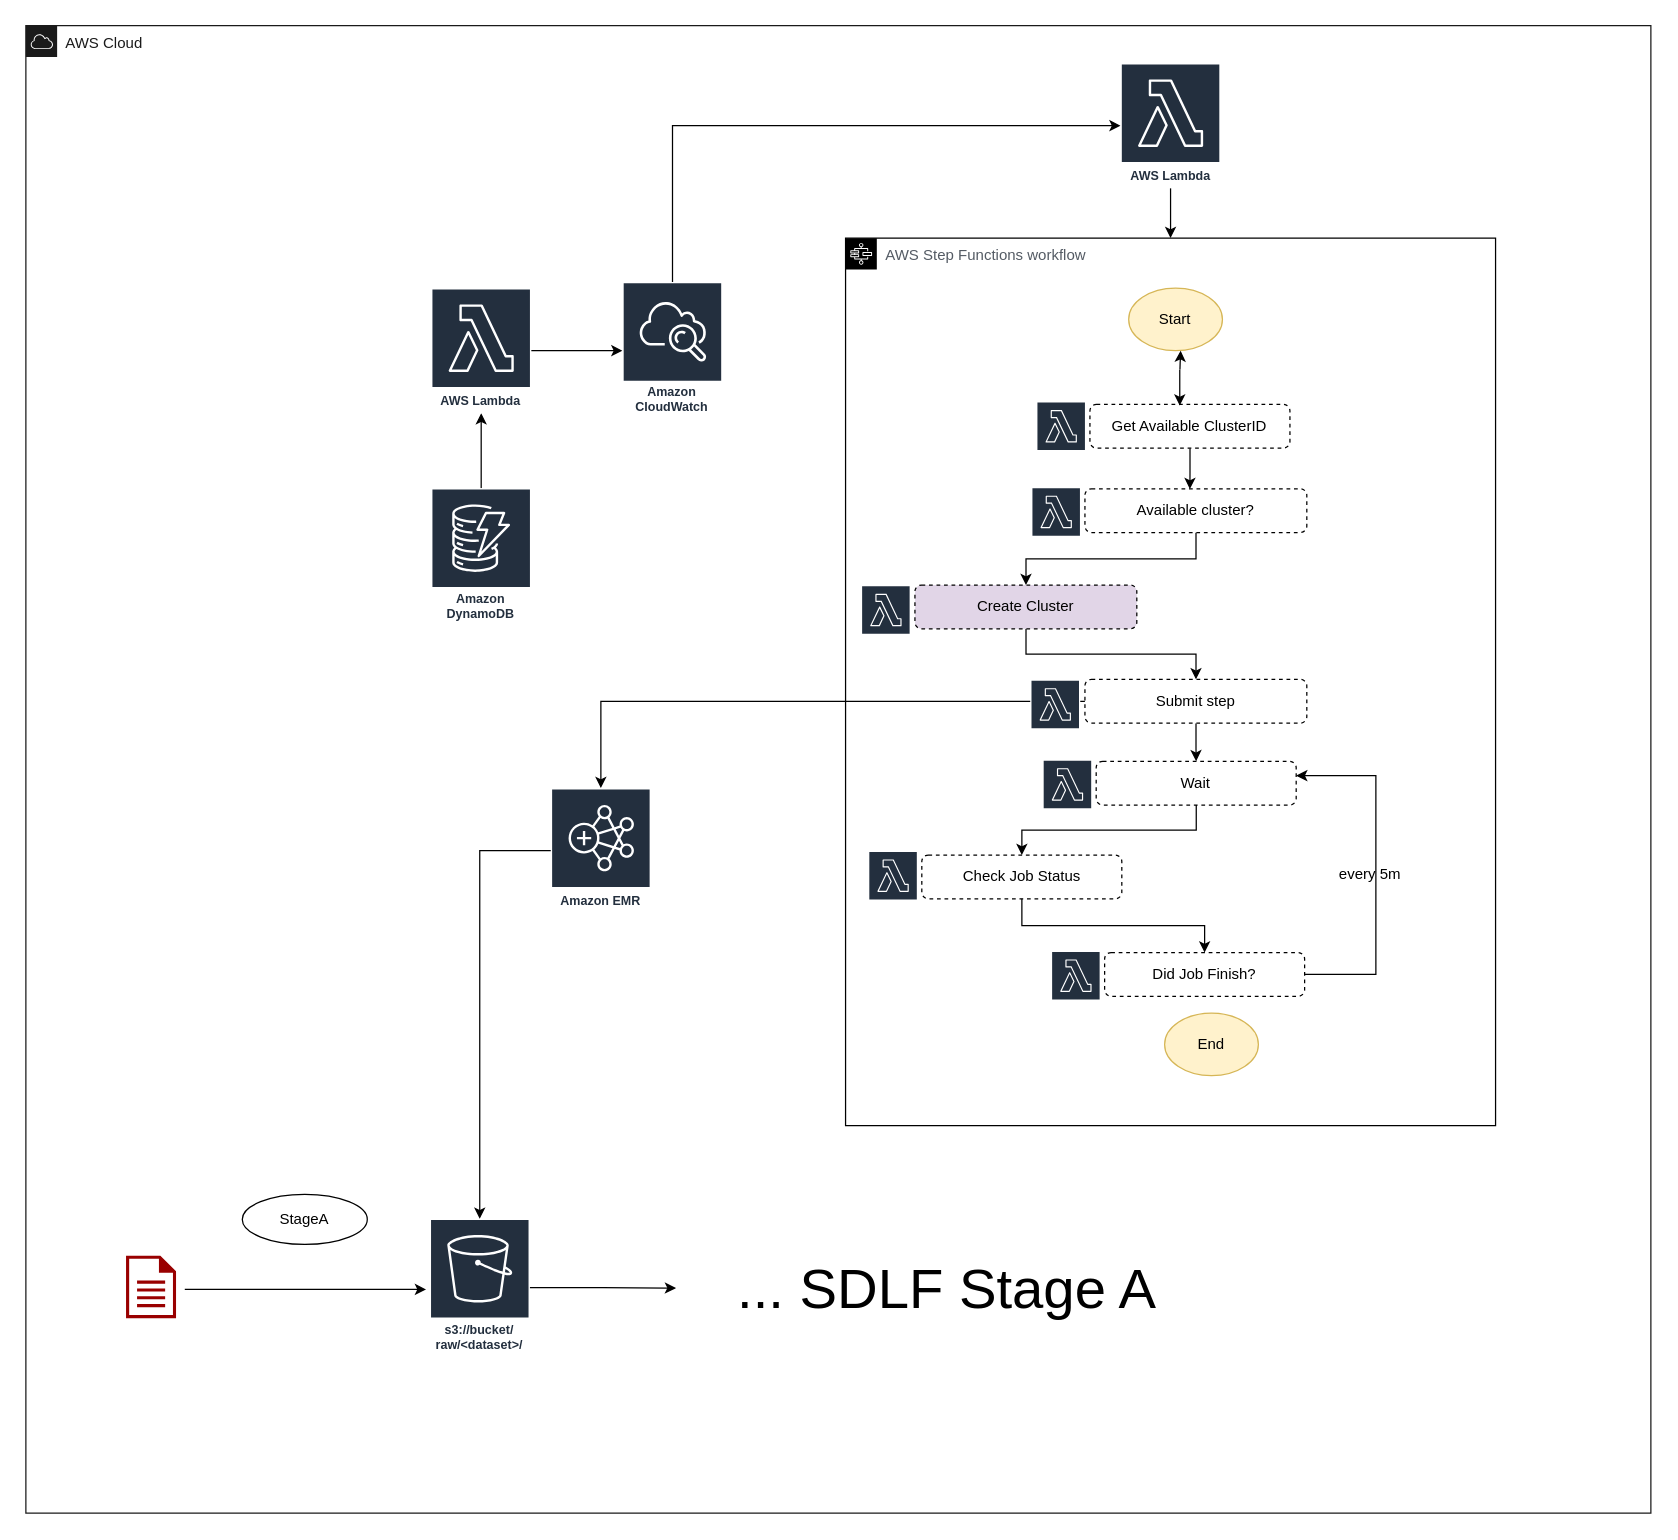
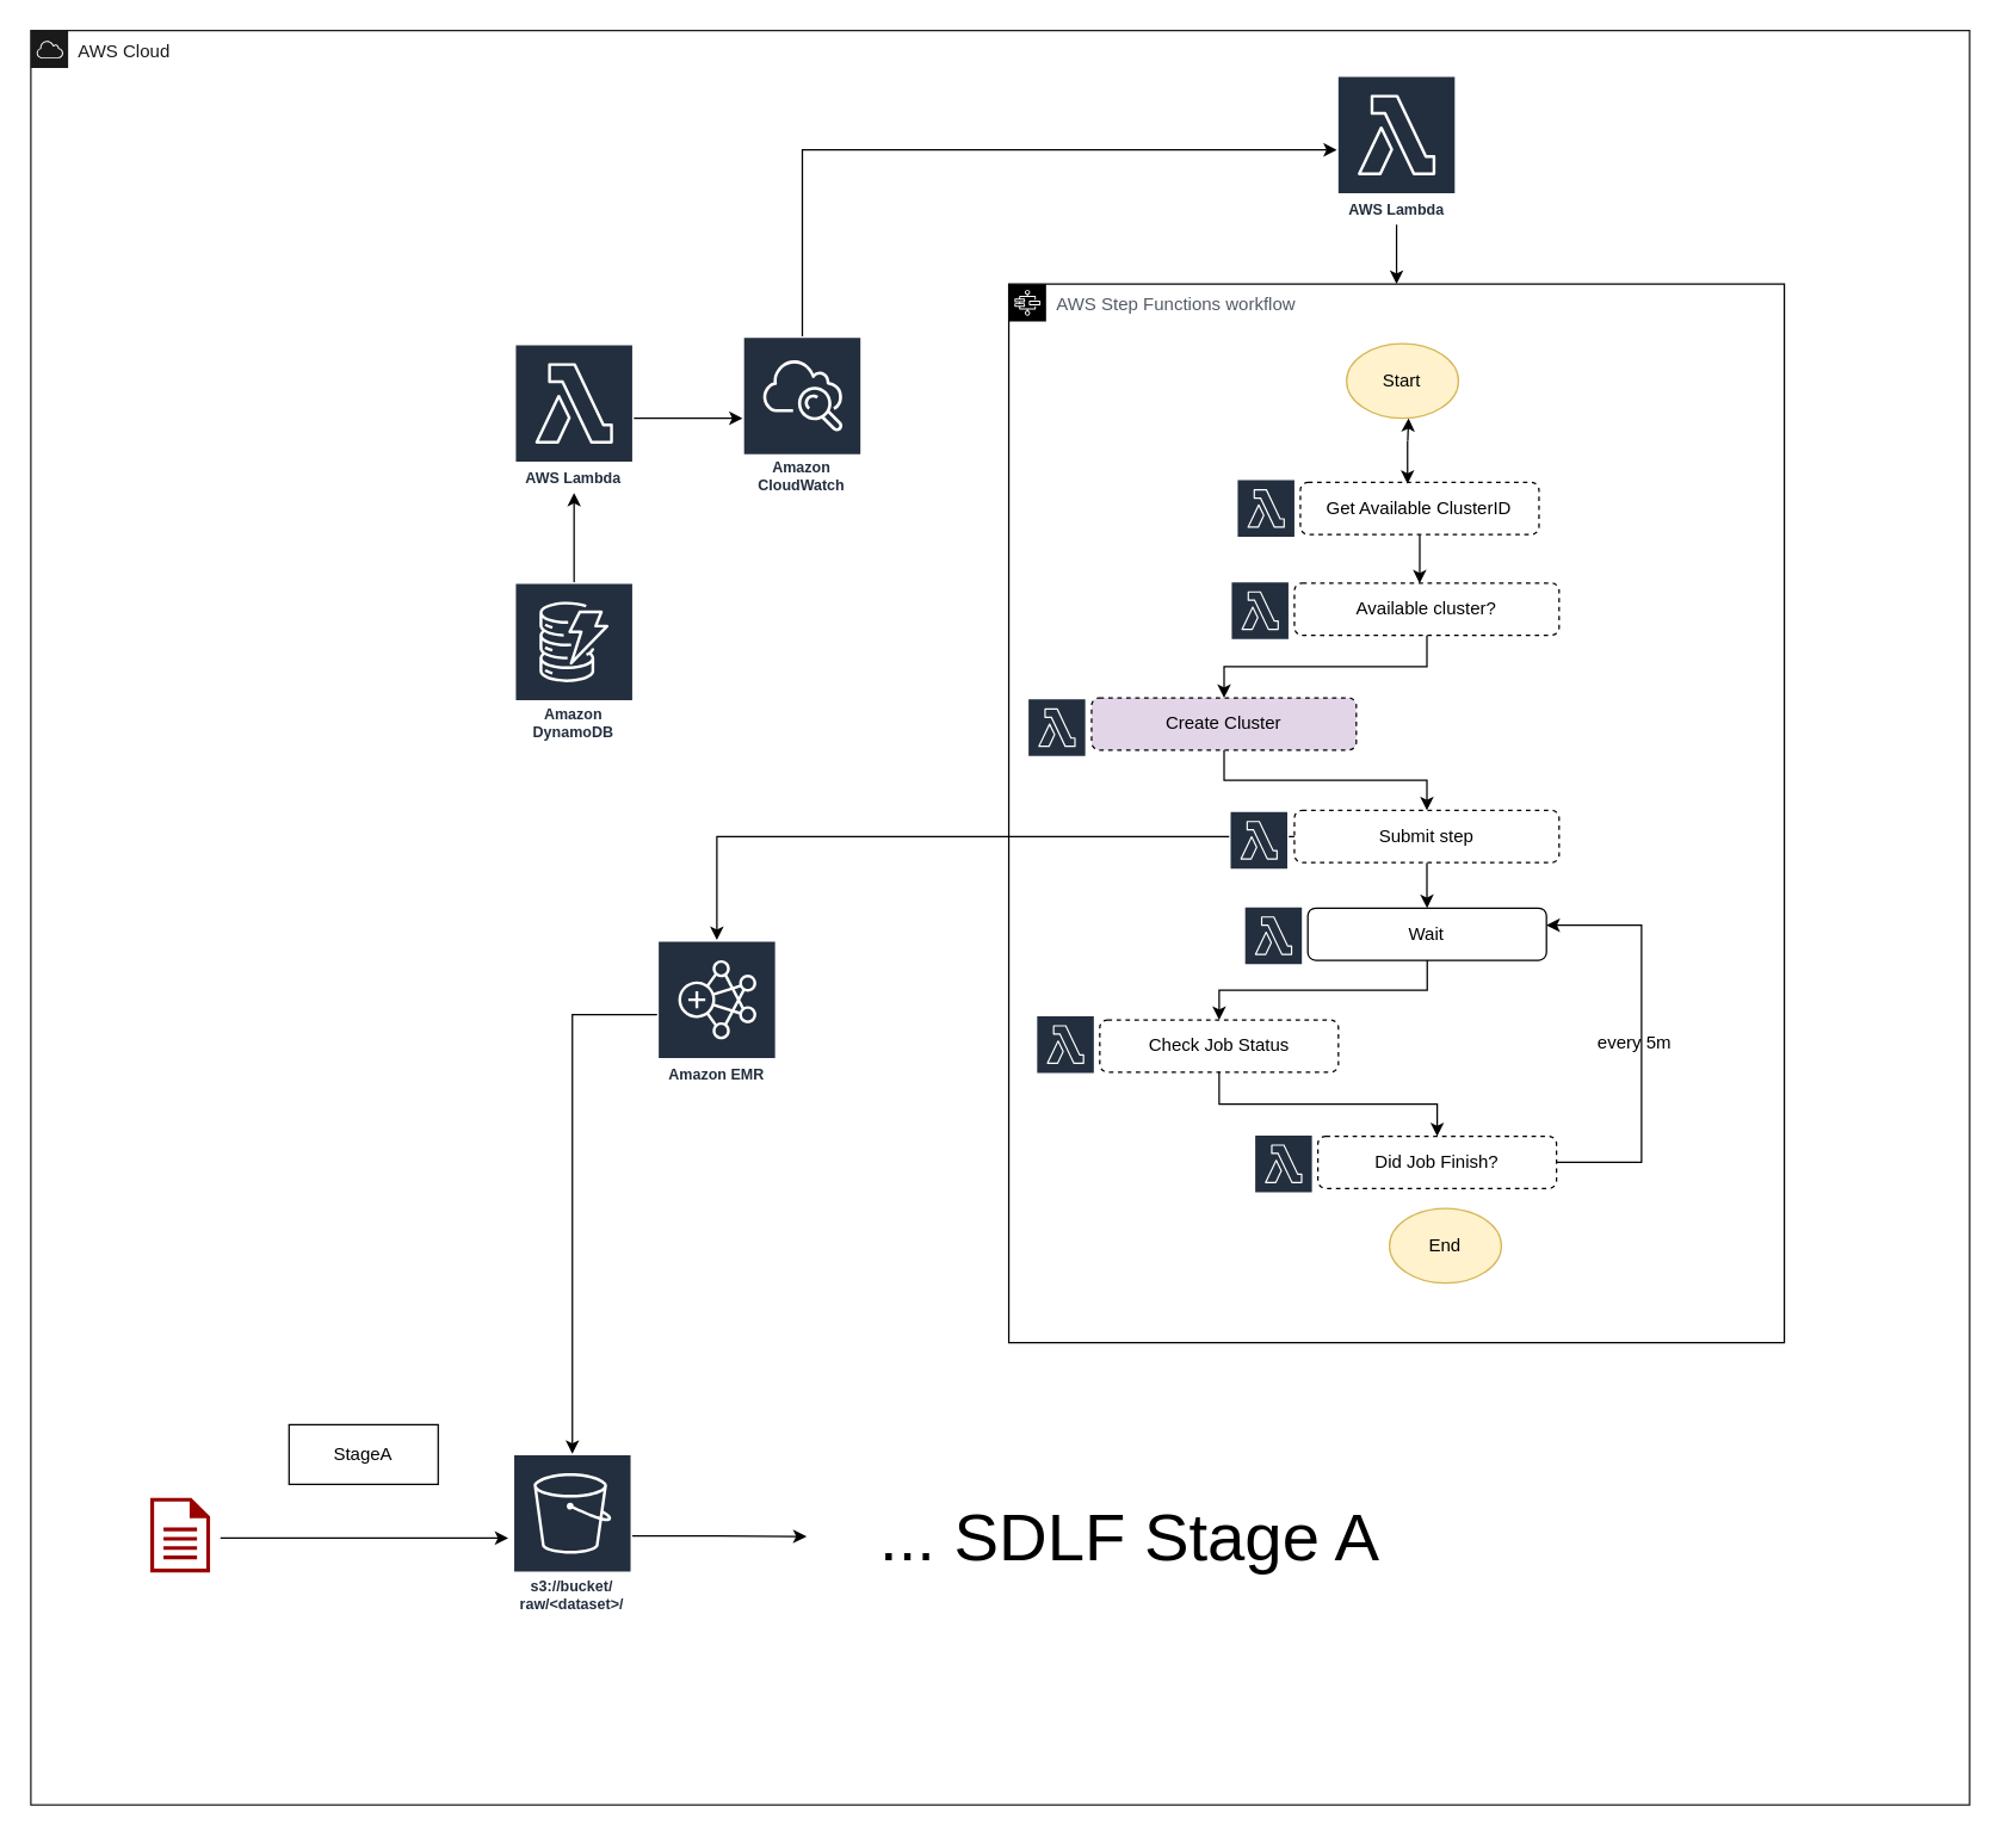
- <mxCell id="40" value="Wait" style="rounded=1;whiteSpace=wrap;html=1;dashed=1;" parent="39" vertex="1"><mxGeometry x="43" y="1.5" width="160" height="35" as="geometry" /></mxCell>
+ <mxCell id="40" value="Wait" style="rounded=1;whiteSpace=wrap;html=1;dashed=0;" parent="39" vertex="1"><mxGeometry x="43" y="1.5" width="160" height="35" as="geometry" /></mxCell>
- <mxCell id="7" value="StageA" style="ellipse;whiteSpace=wrap;html=1;strokeColor=#000000;fillColor=none;" parent="1" vertex="1"><mxGeometry x="193.13" y="955" width="100" height="40" as="geometry" /></mxCell>
+ <mxCell id="7" value="StageA" style="rounded=0;whiteSpace=wrap;html=1;strokeColor=#000000;fillColor=none;" parent="1" vertex="1"><mxGeometry x="193.13" y="955" width="100" height="40" as="geometry" /></mxCell>
